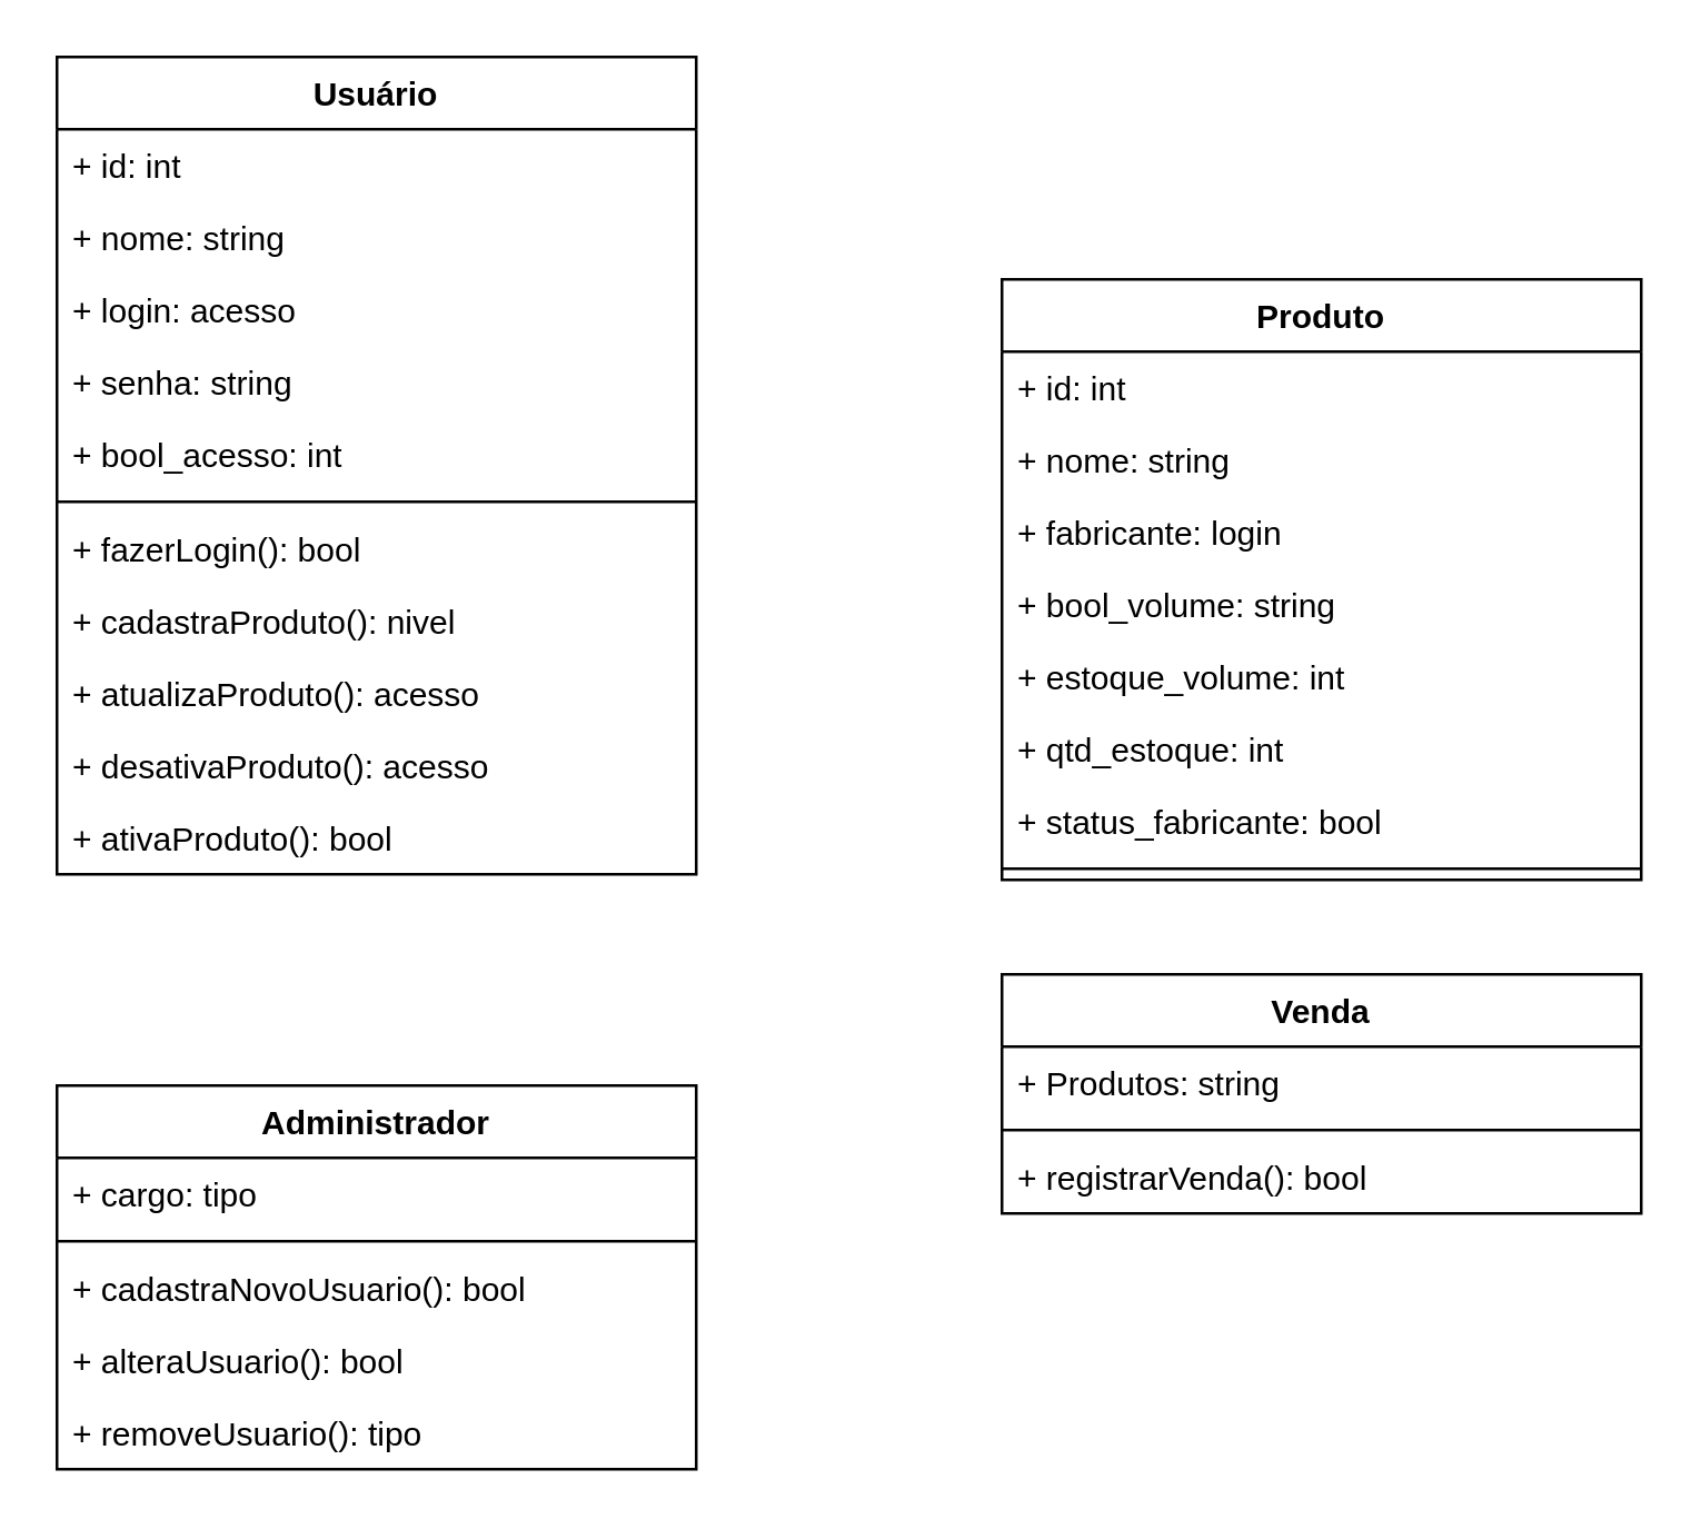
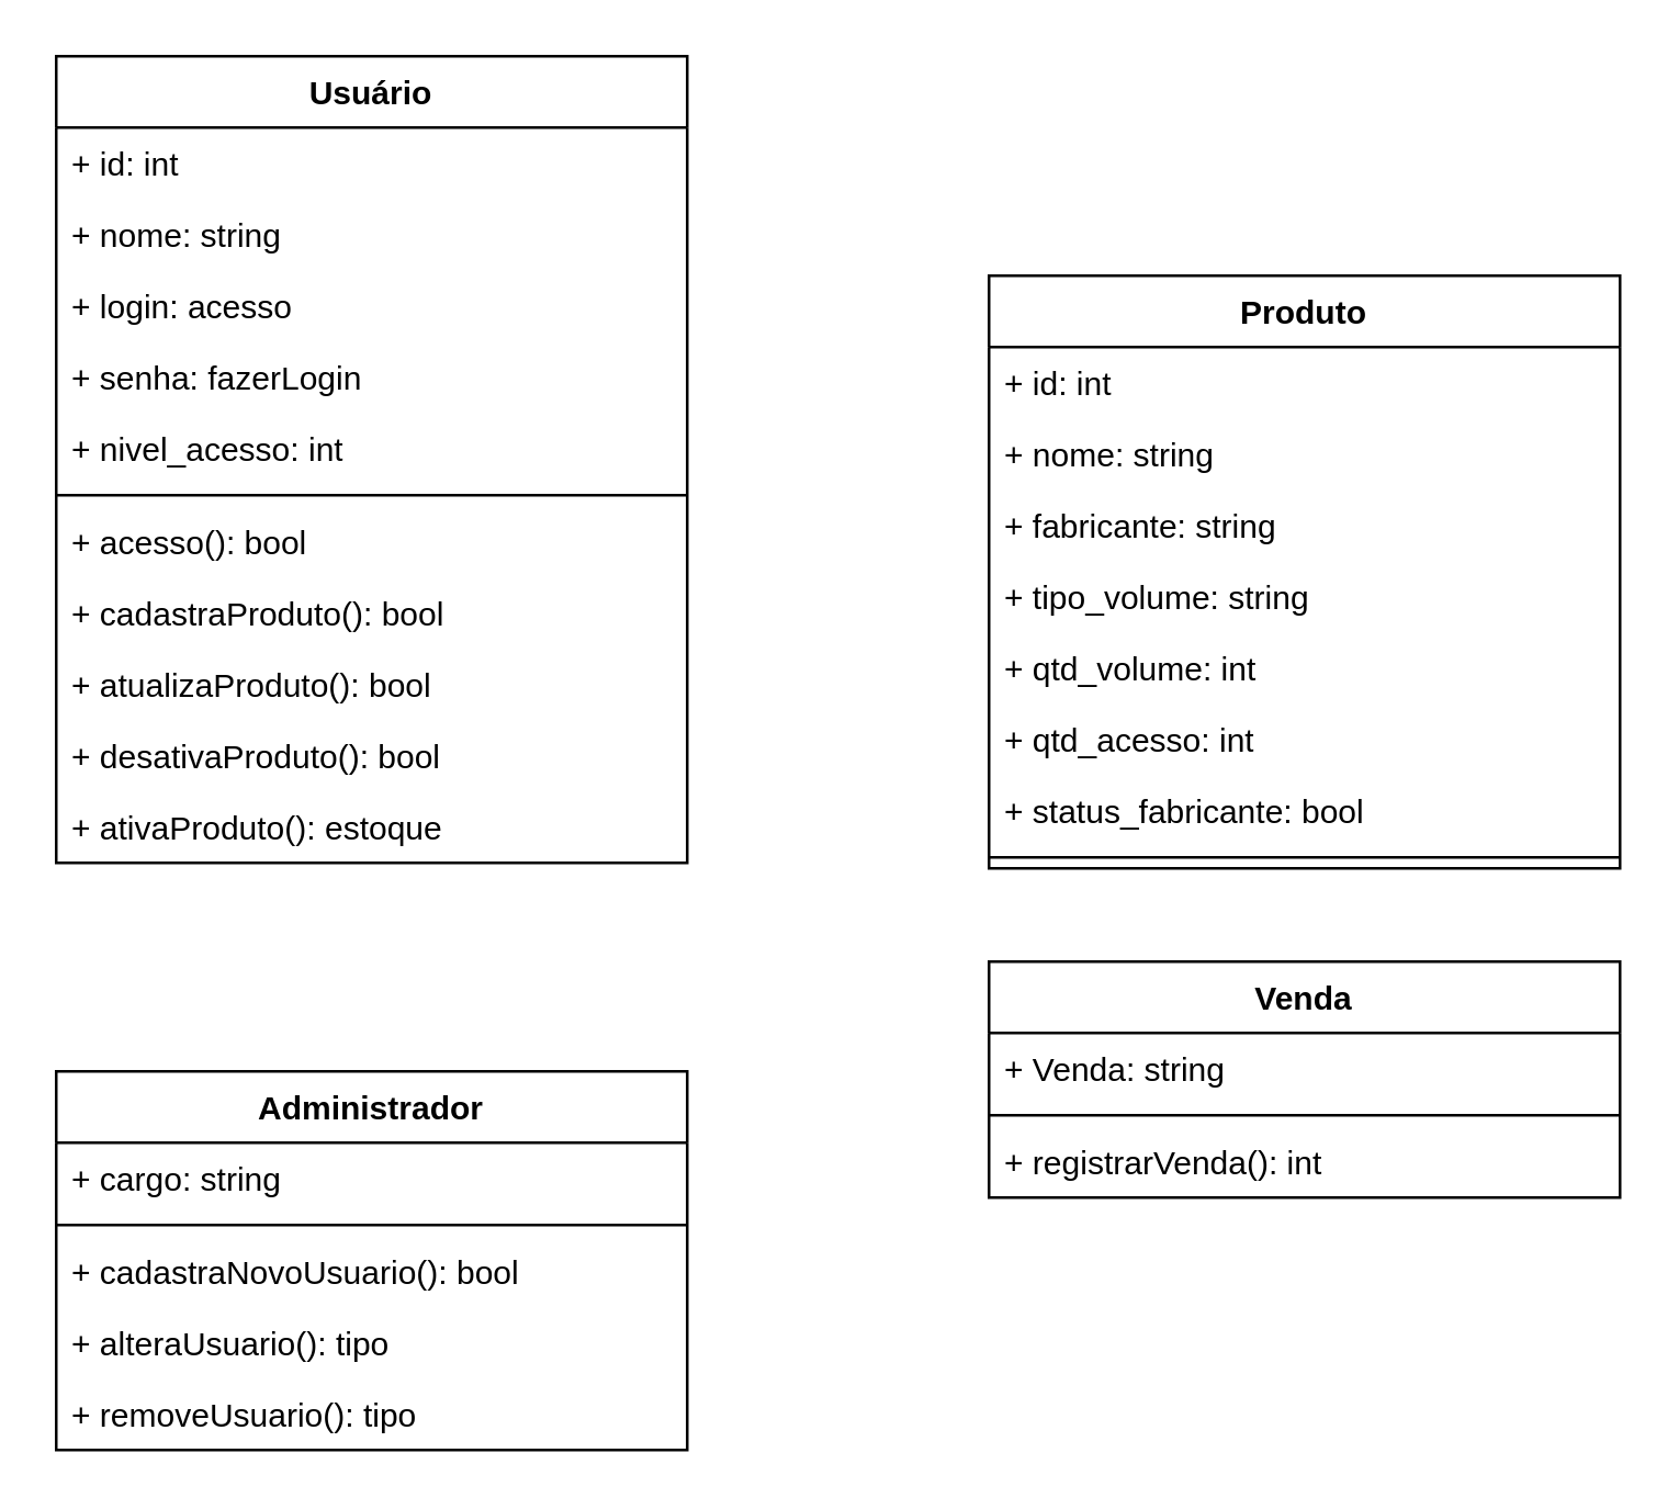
- <mxCell id="6" value="+ senha: string" style="text;strokeColor=none;fillColor=none;align=left;verticalAlign=top;spacingLeft=4;spacingRight=4;overflow=hidden;rotatable=0;points=[[0,0.5],[1,0.5]];portConstraint=eastwest;whiteSpace=wrap;html=1;" vertex="1" parent="2"><mxGeometry y="104" width="230" height="26" as="geometry" /></mxCell>
+ <mxCell id="6" value="+ senha: fazerLogin" style="text;strokeColor=none;fillColor=none;align=left;verticalAlign=top;spacingLeft=4;spacingRight=4;overflow=hidden;rotatable=0;points=[[0,0.5],[1,0.5]];portConstraint=eastwest;whiteSpace=wrap;html=1;" vertex="1" parent="2"><mxGeometry y="104" width="230" height="26" as="geometry" /></mxCell>
- <mxCell id="7" value="+ bool_acesso: int" style="text;strokeColor=none;fillColor=none;align=left;verticalAlign=top;spacingLeft=4;spacingRight=4;overflow=hidden;rotatable=0;points=[[0,0.5],[1,0.5]];portConstraint=eastwest;whiteSpace=wrap;html=1;" vertex="1" parent="2"><mxGeometry y="130" width="230" height="26" as="geometry" /></mxCell>
+ <mxCell id="7" value="+ nivel_acesso: int" style="text;strokeColor=none;fillColor=none;align=left;verticalAlign=top;spacingLeft=4;spacingRight=4;overflow=hidden;rotatable=0;points=[[0,0.5],[1,0.5]];portConstraint=eastwest;whiteSpace=wrap;html=1;" vertex="1" parent="2"><mxGeometry y="130" width="230" height="26" as="geometry" /></mxCell>
- <mxCell id="23" value="+ fabricante: login" style="text;strokeColor=none;fillColor=none;align=left;verticalAlign=top;spacingLeft=4;spacingRight=4;overflow=hidden;rotatable=0;points=[[0,0.5],[1,0.5]];portConstraint=eastwest;whiteSpace=wrap;html=1;" vertex="1" parent="20"><mxGeometry y="78" width="230" height="26" as="geometry" /></mxCell>
+ <mxCell id="23" value="+ fabricante: string" style="text;strokeColor=none;fillColor=none;align=left;verticalAlign=top;spacingLeft=4;spacingRight=4;overflow=hidden;rotatable=0;points=[[0,0.5],[1,0.5]];portConstraint=eastwest;whiteSpace=wrap;html=1;" vertex="1" parent="20"><mxGeometry y="78" width="230" height="26" as="geometry" /></mxCell>
- <mxCell id="9" value="+ fazerLogin(): bool" style="text;strokeColor=none;fillColor=none;align=left;verticalAlign=top;spacingLeft=4;spacingRight=4;overflow=hidden;rotatable=0;points=[[0,0.5],[1,0.5]];portConstraint=eastwest;whiteSpace=wrap;html=1;" vertex="1" parent="2"><mxGeometry y="164" width="230" height="26" as="geometry" /></mxCell>
+ <mxCell id="9" value="+ acesso(): bool" style="text;strokeColor=none;fillColor=none;align=left;verticalAlign=top;spacingLeft=4;spacingRight=4;overflow=hidden;rotatable=0;points=[[0,0.5],[1,0.5]];portConstraint=eastwest;whiteSpace=wrap;html=1;" vertex="1" parent="2"><mxGeometry y="164" width="230" height="26" as="geometry" /></mxCell>
- <mxCell id="24" value="+ bool_volume: string" style="text;strokeColor=none;fillColor=none;align=left;verticalAlign=top;spacingLeft=4;spacingRight=4;overflow=hidden;rotatable=0;points=[[0,0.5],[1,0.5]];portConstraint=eastwest;whiteSpace=wrap;html=1;" vertex="1" parent="20"><mxGeometry y="104" width="230" height="26" as="geometry" /></mxCell>
+ <mxCell id="24" value="+ tipo_volume: string" style="text;strokeColor=none;fillColor=none;align=left;verticalAlign=top;spacingLeft=4;spacingRight=4;overflow=hidden;rotatable=0;points=[[0,0.5],[1,0.5]];portConstraint=eastwest;whiteSpace=wrap;html=1;" vertex="1" parent="20"><mxGeometry y="104" width="230" height="26" as="geometry" /></mxCell>
- <mxCell id="10" value="+ cadastraProduto(): nivel" style="text;strokeColor=none;fillColor=none;align=left;verticalAlign=top;spacingLeft=4;spacingRight=4;overflow=hidden;rotatable=0;points=[[0,0.5],[1,0.5]];portConstraint=eastwest;whiteSpace=wrap;html=1;" vertex="1" parent="2"><mxGeometry y="190" width="230" height="26" as="geometry" /></mxCell>
+ <mxCell id="10" value="+ cadastraProduto(): bool" style="text;strokeColor=none;fillColor=none;align=left;verticalAlign=top;spacingLeft=4;spacingRight=4;overflow=hidden;rotatable=0;points=[[0,0.5],[1,0.5]];portConstraint=eastwest;whiteSpace=wrap;html=1;" vertex="1" parent="2"><mxGeometry y="190" width="230" height="26" as="geometry" /></mxCell>
- <mxCell id="25" value="+ estoque_volume: int" style="text;strokeColor=none;fillColor=none;align=left;verticalAlign=top;spacingLeft=4;spacingRight=4;overflow=hidden;rotatable=0;points=[[0,0.5],[1,0.5]];portConstraint=eastwest;whiteSpace=wrap;html=1;" vertex="1" parent="20"><mxGeometry y="130" width="230" height="26" as="geometry" /></mxCell>
+ <mxCell id="25" value="+ qtd_volume: int" style="text;strokeColor=none;fillColor=none;align=left;verticalAlign=top;spacingLeft=4;spacingRight=4;overflow=hidden;rotatable=0;points=[[0,0.5],[1,0.5]];portConstraint=eastwest;whiteSpace=wrap;html=1;" vertex="1" parent="20"><mxGeometry y="130" width="230" height="26" as="geometry" /></mxCell>
- <mxCell id="11" value="+ atualizaProduto(): acesso" style="text;strokeColor=none;fillColor=none;align=left;verticalAlign=top;spacingLeft=4;spacingRight=4;overflow=hidden;rotatable=0;points=[[0,0.5],[1,0.5]];portConstraint=eastwest;whiteSpace=wrap;html=1;" vertex="1" parent="2"><mxGeometry y="216" width="230" height="26" as="geometry" /></mxCell>
+ <mxCell id="11" value="+ atualizaProduto(): bool" style="text;strokeColor=none;fillColor=none;align=left;verticalAlign=top;spacingLeft=4;spacingRight=4;overflow=hidden;rotatable=0;points=[[0,0.5],[1,0.5]];portConstraint=eastwest;whiteSpace=wrap;html=1;" vertex="1" parent="2"><mxGeometry y="216" width="230" height="26" as="geometry" /></mxCell>
- <mxCell id="26" value="+ qtd_estoque: int" style="text;strokeColor=none;fillColor=none;align=left;verticalAlign=top;spacingLeft=4;spacingRight=4;overflow=hidden;rotatable=0;points=[[0,0.5],[1,0.5]];portConstraint=eastwest;whiteSpace=wrap;html=1;" vertex="1" parent="20"><mxGeometry y="156" width="230" height="26" as="geometry" /></mxCell>
+ <mxCell id="26" value="+ qtd_acesso: int" style="text;strokeColor=none;fillColor=none;align=left;verticalAlign=top;spacingLeft=4;spacingRight=4;overflow=hidden;rotatable=0;points=[[0,0.5],[1,0.5]];portConstraint=eastwest;whiteSpace=wrap;html=1;" vertex="1" parent="20"><mxGeometry y="156" width="230" height="26" as="geometry" /></mxCell>
- <mxCell id="12" value="+ desativaProduto(): acesso" style="text;strokeColor=none;fillColor=none;align=left;verticalAlign=top;spacingLeft=4;spacingRight=4;overflow=hidden;rotatable=0;points=[[0,0.5],[1,0.5]];portConstraint=eastwest;whiteSpace=wrap;html=1;" vertex="1" parent="2"><mxGeometry y="242" width="230" height="26" as="geometry" /></mxCell>
+ <mxCell id="12" value="+ desativaProduto(): bool" style="text;strokeColor=none;fillColor=none;align=left;verticalAlign=top;spacingLeft=4;spacingRight=4;overflow=hidden;rotatable=0;points=[[0,0.5],[1,0.5]];portConstraint=eastwest;whiteSpace=wrap;html=1;" vertex="1" parent="2"><mxGeometry y="242" width="230" height="26" as="geometry" /></mxCell>
- <mxCell id="13" value="+ ativaProduto(): bool" style="text;strokeColor=none;fillColor=none;align=left;verticalAlign=top;spacingLeft=4;spacingRight=4;overflow=hidden;rotatable=0;points=[[0,0.5],[1,0.5]];portConstraint=eastwest;whiteSpace=wrap;html=1;" vertex="1" parent="2"><mxGeometry y="268" width="230" height="26" as="geometry" /></mxCell>
+ <mxCell id="13" value="+ ativaProduto(): estoque" style="text;strokeColor=none;fillColor=none;align=left;verticalAlign=top;spacingLeft=4;spacingRight=4;overflow=hidden;rotatable=0;points=[[0,0.5],[1,0.5]];portConstraint=eastwest;whiteSpace=wrap;html=1;" vertex="1" parent="2"><mxGeometry y="268" width="230" height="26" as="geometry" /></mxCell>
- <mxCell id="30" value="+ Produtos: string&lt;span style=&quot;white-space: pre;&quot;&gt; &lt;/span&gt;" style="text;strokeColor=none;fillColor=none;align=left;verticalAlign=top;spacingLeft=4;spacingRight=4;overflow=hidden;rotatable=0;points=[[0,0.5],[1,0.5]];portConstraint=eastwest;whiteSpace=wrap;html=1;" vertex="1" parent="29"><mxGeometry y="26" width="230" height="26" as="geometry" /></mxCell>
+ <mxCell id="30" value="+ Venda: string&lt;span style=&quot;white-space: pre;&quot;&gt; &lt;/span&gt;" style="text;strokeColor=none;fillColor=none;align=left;verticalAlign=top;spacingLeft=4;spacingRight=4;overflow=hidden;rotatable=0;points=[[0,0.5],[1,0.5]];portConstraint=eastwest;whiteSpace=wrap;html=1;" vertex="1" parent="29"><mxGeometry y="26" width="230" height="26" as="geometry" /></mxCell>
- <mxCell id="32" value="+ registrarVenda(): bool" style="text;strokeColor=none;fillColor=none;align=left;verticalAlign=top;spacingLeft=4;spacingRight=4;overflow=hidden;rotatable=0;points=[[0,0.5],[1,0.5]];portConstraint=eastwest;whiteSpace=wrap;html=1;" vertex="1" parent="29"><mxGeometry y="60" width="230" height="26" as="geometry" /></mxCell>
+ <mxCell id="32" value="+ registrarVenda(): int" style="text;strokeColor=none;fillColor=none;align=left;verticalAlign=top;spacingLeft=4;spacingRight=4;overflow=hidden;rotatable=0;points=[[0,0.5],[1,0.5]];portConstraint=eastwest;whiteSpace=wrap;html=1;" vertex="1" parent="29"><mxGeometry y="60" width="230" height="26" as="geometry" /></mxCell>
- <mxCell id="15" value="+ cargo: tipo&lt;span style=&quot;white-space: pre;&quot;&gt; &lt;/span&gt;" style="text;strokeColor=none;fillColor=none;align=left;verticalAlign=top;spacingLeft=4;spacingRight=4;overflow=hidden;rotatable=0;points=[[0,0.5],[1,0.5]];portConstraint=eastwest;whiteSpace=wrap;html=1;" vertex="1" parent="14"><mxGeometry y="26" width="230" height="26" as="geometry" /></mxCell>
+ <mxCell id="15" value="+ cargo: string&lt;span style=&quot;white-space: pre;&quot;&gt; &lt;/span&gt;" style="text;strokeColor=none;fillColor=none;align=left;verticalAlign=top;spacingLeft=4;spacingRight=4;overflow=hidden;rotatable=0;points=[[0,0.5],[1,0.5]];portConstraint=eastwest;whiteSpace=wrap;html=1;" vertex="1" parent="14"><mxGeometry y="26" width="230" height="26" as="geometry" /></mxCell>
- <mxCell id="18" value="+ alteraUsuario(): bool" style="text;strokeColor=none;fillColor=none;align=left;verticalAlign=top;spacingLeft=4;spacingRight=4;overflow=hidden;rotatable=0;points=[[0,0.5],[1,0.5]];portConstraint=eastwest;whiteSpace=wrap;html=1;" vertex="1" parent="14"><mxGeometry y="86" width="230" height="26" as="geometry" /></mxCell>
+ <mxCell id="18" value="+ alteraUsuario(): tipo" style="text;strokeColor=none;fillColor=none;align=left;verticalAlign=top;spacingLeft=4;spacingRight=4;overflow=hidden;rotatable=0;points=[[0,0.5],[1,0.5]];portConstraint=eastwest;whiteSpace=wrap;html=1;" vertex="1" parent="14"><mxGeometry y="86" width="230" height="26" as="geometry" /></mxCell>
